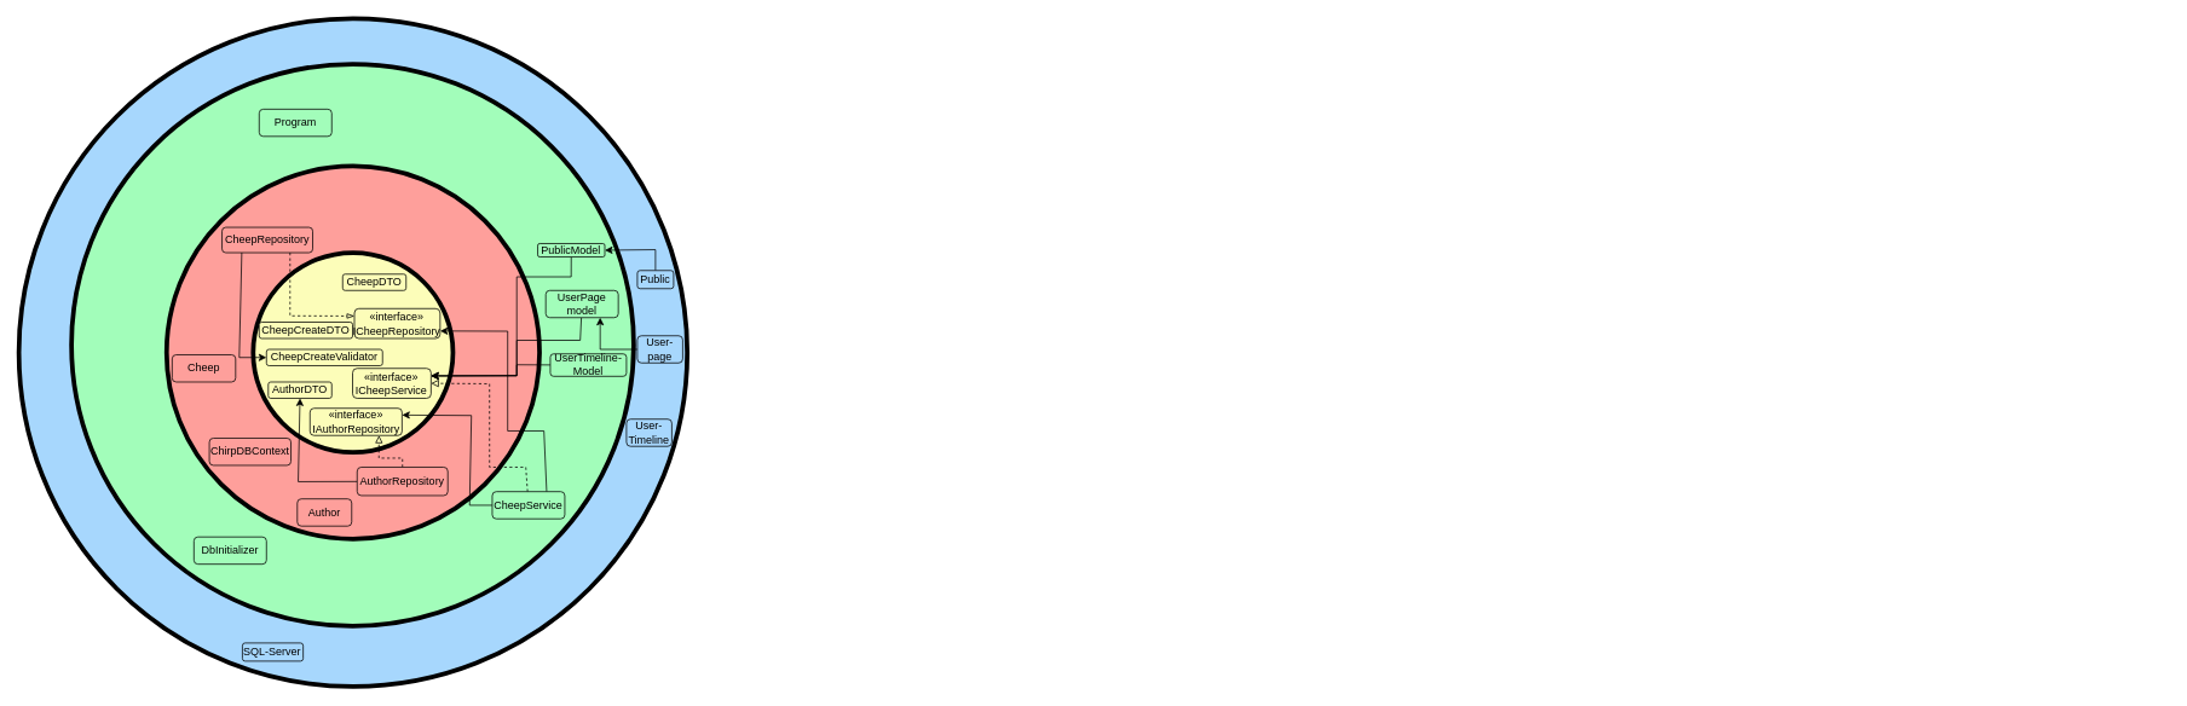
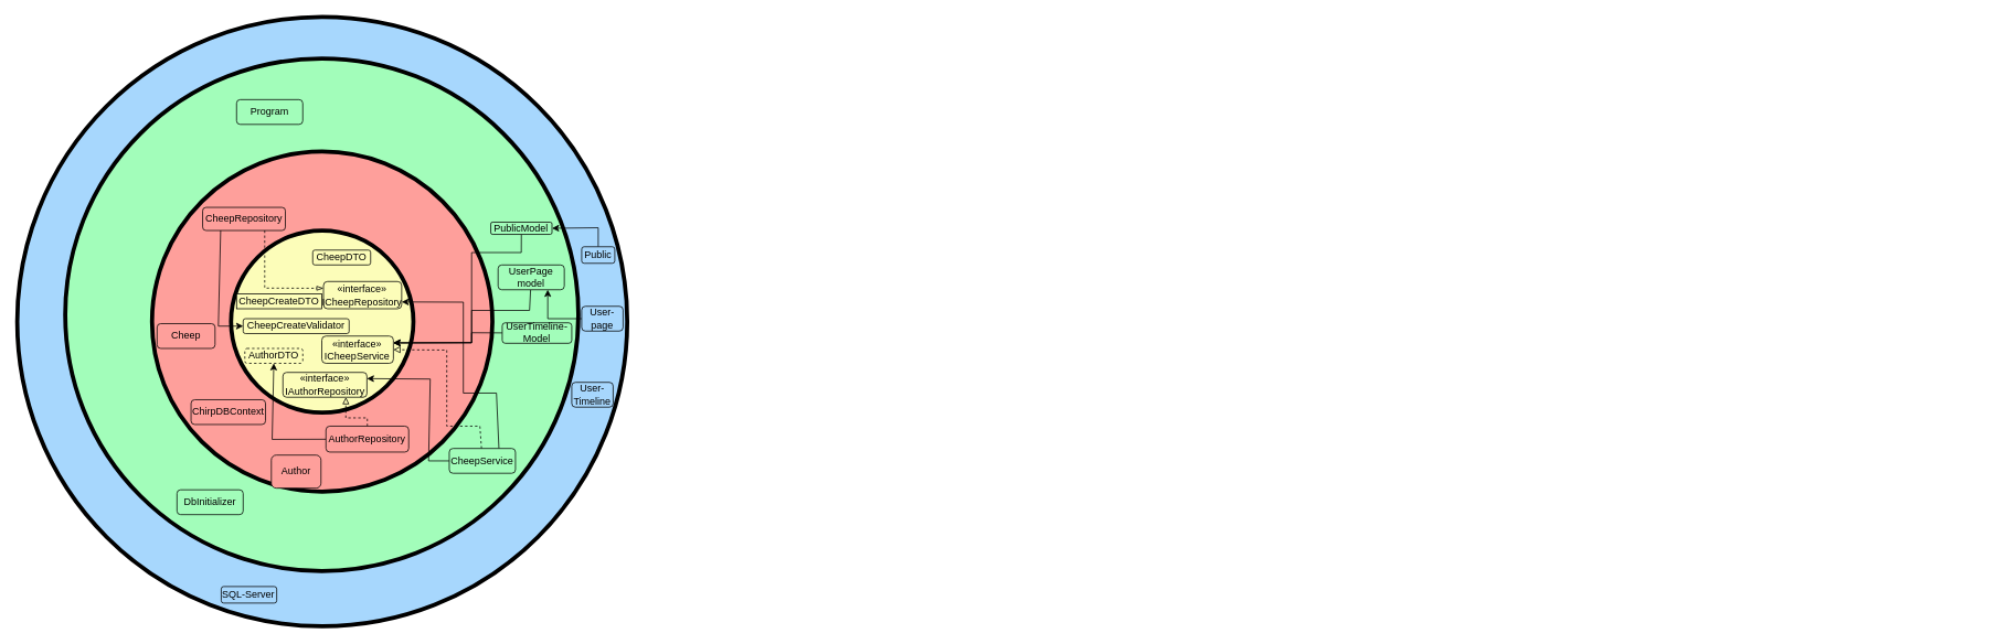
- <mxCell id="37" value="&lt;font color=&quot;#000000&quot;&gt;CheepCreateDTO&lt;br&gt;&lt;/font&gt;" style="rounded=1;whiteSpace=wrap;html=1;strokeColor=#000000;strokeWidth=1;fillColor=#FCFDB9;" parent="1" vertex="1"><mxGeometry x="285" y="355" width="103" height="18" as="geometry" /></mxCell>
+ <mxCell id="37" value="&lt;font color=&quot;#000000&quot;&gt;CheepCreateDTO&lt;br&gt;&lt;/font&gt;" style="whiteSpace=wrap;html=1;strokeColor=#000000;strokeWidth=1;fillColor=#FCFDB9;rounded=0;" parent="1" vertex="1"><mxGeometry x="285" y="355" width="103" height="18" as="geometry" /></mxCell>
- <mxCell id="7" value="&lt;font color=&quot;#000000&quot;&gt;AuthorDTO&lt;br&gt;&lt;/font&gt;" style="rounded=1;whiteSpace=wrap;html=1;strokeColor=#000000;strokeWidth=1;fillColor=#FCFDB9;" parent="1" vertex="1"><mxGeometry x="295" y="421" width="70" height="18" as="geometry" /></mxCell>
+ <mxCell id="7" value="&lt;font color=&quot;#000000&quot;&gt;AuthorDTO&lt;br&gt;&lt;/font&gt;" style="rounded=1;whiteSpace=wrap;html=1;strokeColor=#000000;strokeWidth=1;fillColor=#FCFDB9;dashed=1;" parent="1" vertex="1"><mxGeometry x="295" y="421" width="70" height="18" as="geometry" /></mxCell>
- <mxCell id="18" value="&lt;font color=&quot;#000000&quot;&gt;Author&lt;br&gt;&lt;/font&gt;" style="rounded=1;whiteSpace=wrap;html=1;strokeColor=#000000;strokeWidth=1;fillColor=#FE9F9B;" parent="1" vertex="1"><mxGeometry x="327" y="550" width="60" height="30" as="geometry" /></mxCell>
+ <mxCell id="18" value="&lt;font color=&quot;#000000&quot;&gt;Author&lt;br&gt;&lt;/font&gt;" style="rounded=1;whiteSpace=wrap;html=1;strokeColor=#000000;strokeWidth=1;fillColor=#FE9F9B;" parent="1" vertex="1"><mxGeometry x="327" y="550" width="60" height="40" as="geometry" /></mxCell>
